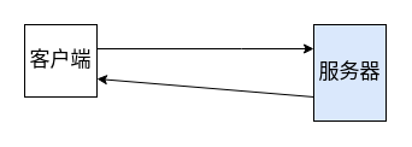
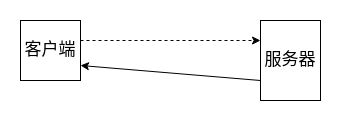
- <mxCell id="2" style="edgeStyle=orthogonalEdgeStyle;rounded=0;orthogonalLoop=1;jettySize=auto;html=1;" edge="1" parent="1" source="3" target="4"><mxGeometry relative="1" as="geometry"><Array as="points"><mxPoint x="200" y="40" /><mxPoint x="200" y="40" /></Array></mxGeometry></mxCell>
+ <mxCell id="2" style="edgeStyle=orthogonalEdgeStyle;rounded=0;orthogonalLoop=1;jettySize=auto;html=1;dashed=1;" edge="1" parent="1" source="3" target="4"><mxGeometry relative="1" as="geometry"><Array as="points"><mxPoint x="200" y="40" /><mxPoint x="200" y="40" /></Array></mxGeometry></mxCell>
- <mxCell id="4" value="&lt;font style=&quot;font-size: 17px&quot;&gt;服务器&lt;/font&gt;" style="rounded=0;whiteSpace=wrap;html=1;fillColor=#dae8fc;" vertex="1" parent="1"><mxGeometry x="260" y="20" width="60" height="80" as="geometry" /></mxCell>
+ <mxCell id="4" value="&lt;font style=&quot;font-size: 17px&quot;&gt;服务器&lt;/font&gt;" style="rounded=0;whiteSpace=wrap;html=1;" vertex="1" parent="1"><mxGeometry x="260" y="20" width="60" height="80" as="geometry" /></mxCell>
